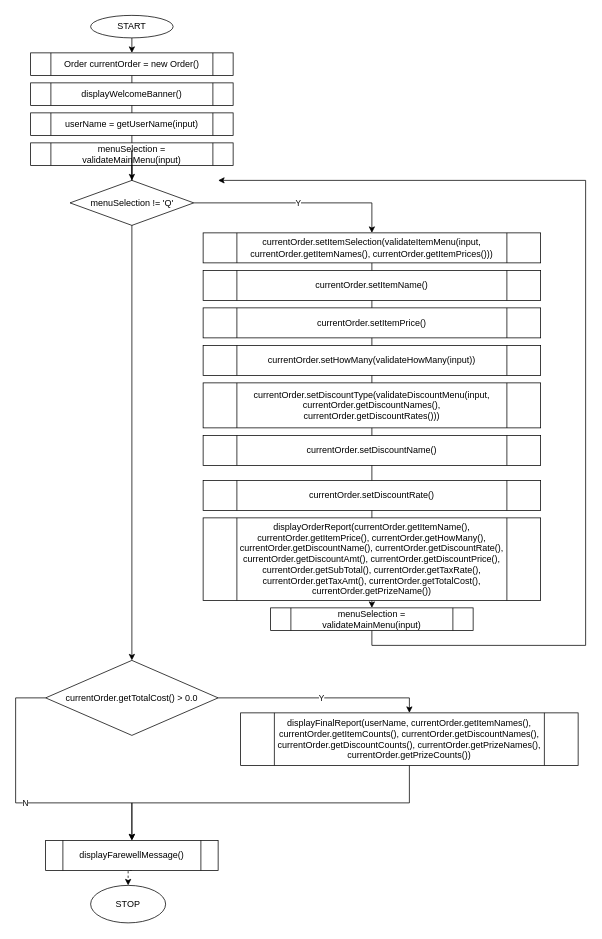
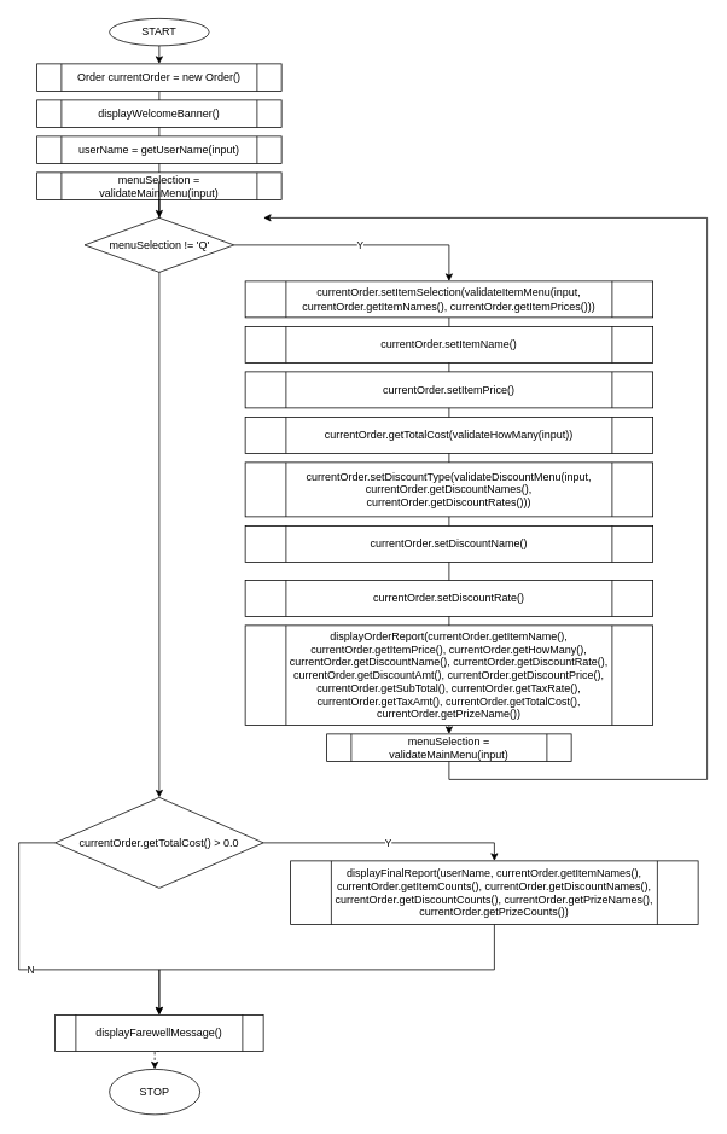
- <mxCell id="16" value="currentOrder.setHowMany(validateHowMany(input))" style="shape=process;whiteSpace=wrap;html=1;backgroundOutline=1;" vertex="1" parent="1"><mxGeometry x="270" y="460" width="450" height="40" as="geometry" /></mxCell>
+ <mxCell id="16" value="currentOrder.getTotalCost(validateHowMany(input))" style="shape=process;whiteSpace=wrap;html=1;backgroundOutline=1;" vertex="1" parent="1"><mxGeometry x="270" y="460" width="450" height="40" as="geometry" /></mxCell>
